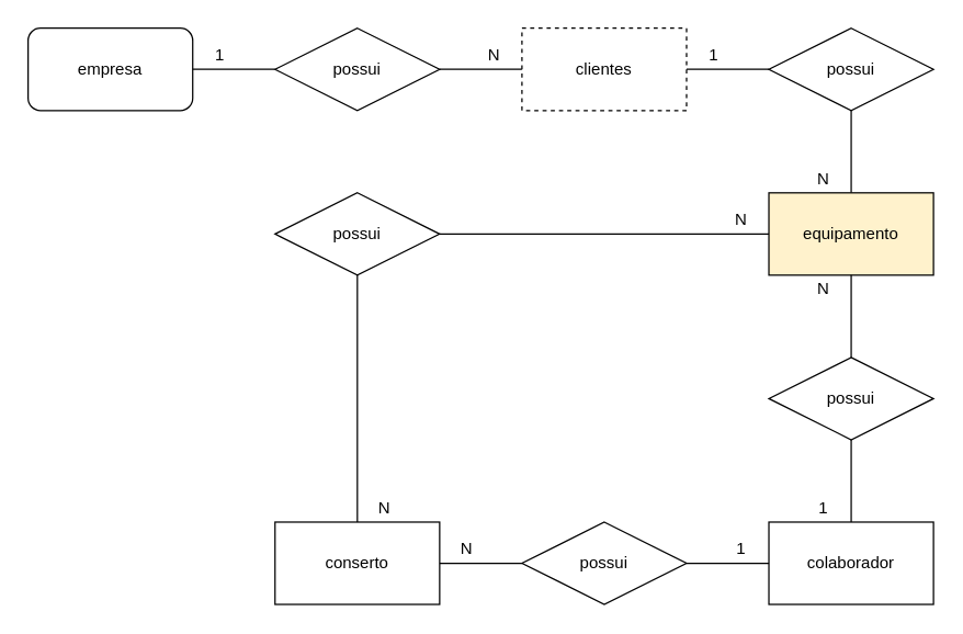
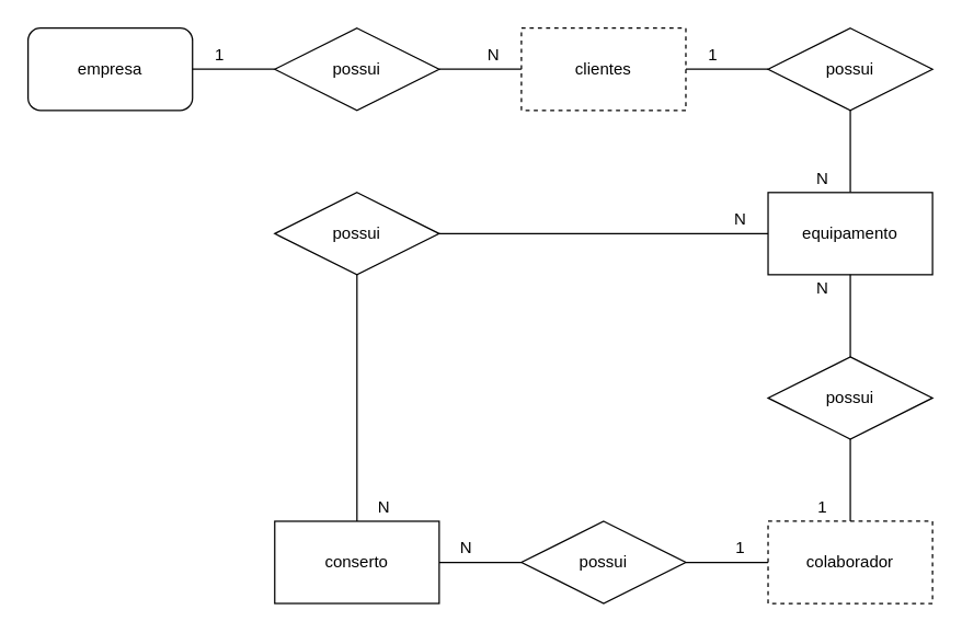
- <mxCell id="10" value="equipamento" style="rounded=0;whiteSpace=wrap;html=1;fillColor=#fff2cc;" vertex="1" parent="1"><mxGeometry x="560" y="140" width="120" height="60" as="geometry" /></mxCell>
+ <mxCell id="10" value="equipamento" style="rounded=0;whiteSpace=wrap;html=1;" vertex="1" parent="1"><mxGeometry x="560" y="140" width="120" height="60" as="geometry" /></mxCell>
- <mxCell id="14" value="colaborador" style="rounded=0;whiteSpace=wrap;html=1;" vertex="1" parent="1"><mxGeometry x="560" y="380" width="120" height="60" as="geometry" /></mxCell>
+ <mxCell id="14" value="colaborador" style="rounded=0;whiteSpace=wrap;html=1;dashed=1;" vertex="1" parent="1"><mxGeometry x="560" y="380" width="120" height="60" as="geometry" /></mxCell>
